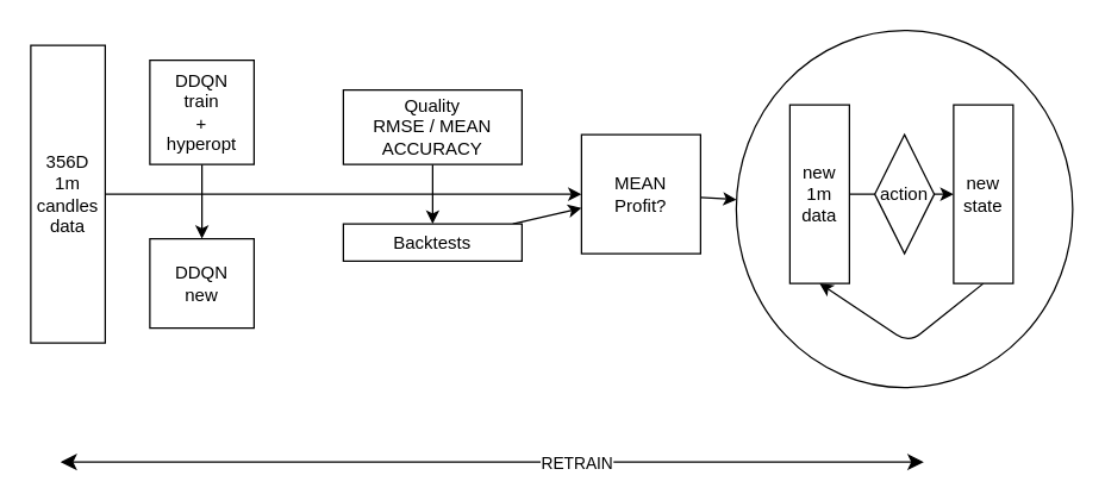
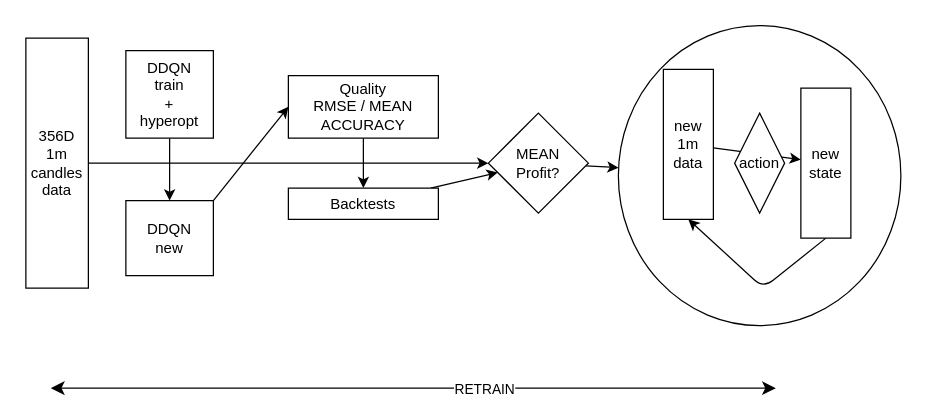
+ <mxCell id="11" style="edgeStyle=none;html=1;exitX=1;exitY=0;exitDx=0;exitDy=0;entryX=0;entryY=0.5;entryDx=0;entryDy=0;" parent="1" source="12" target="6" edge="1"><mxGeometry relative="1" as="geometry" /></mxCell>
- <mxCell id="14" value="MEAN&lt;br&gt;Profit?" style="whiteSpace=wrap;html=1;rounded=0;" parent="1" vertex="1"><mxGeometry x="390" y="90" width="80" height="80" as="geometry" /></mxCell>
+ <mxCell id="14" value="MEAN&lt;br&gt;Profit?" style="rhombus;whiteSpace=wrap;html=1;" parent="1" vertex="1"><mxGeometry x="390" y="90" width="80" height="80" as="geometry" /></mxCell>
- <mxCell id="17" value="new&lt;br&gt;1m&lt;br&gt;data" style="whiteSpace=wrap;html=1;" parent="1" vertex="1"><mxGeometry x="530" y="70" width="40" height="120" as="geometry" /></mxCell>
+ <mxCell id="17" value="new&lt;br&gt;1m&lt;br&gt;data" style="whiteSpace=wrap;html=1;" parent="1" vertex="1"><mxGeometry x="530" y="55" width="40" height="120" as="geometry" /></mxCell>
